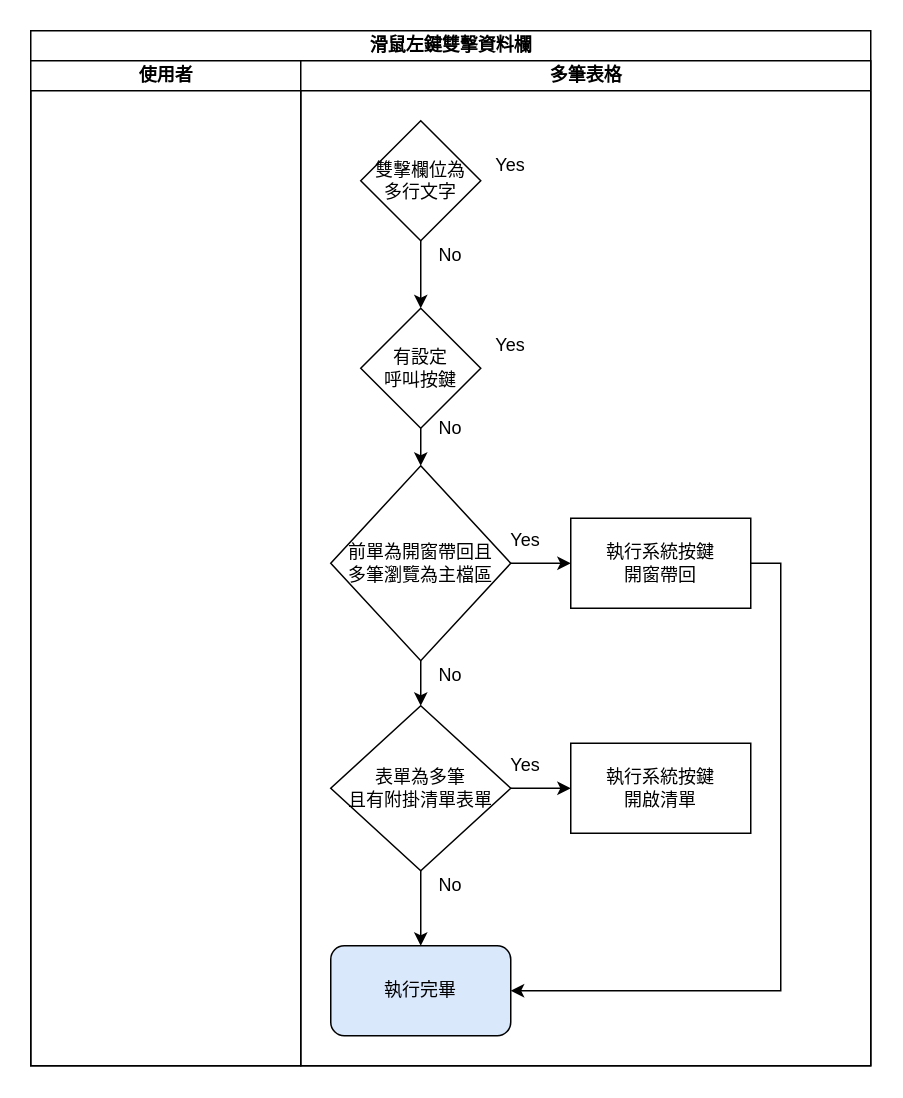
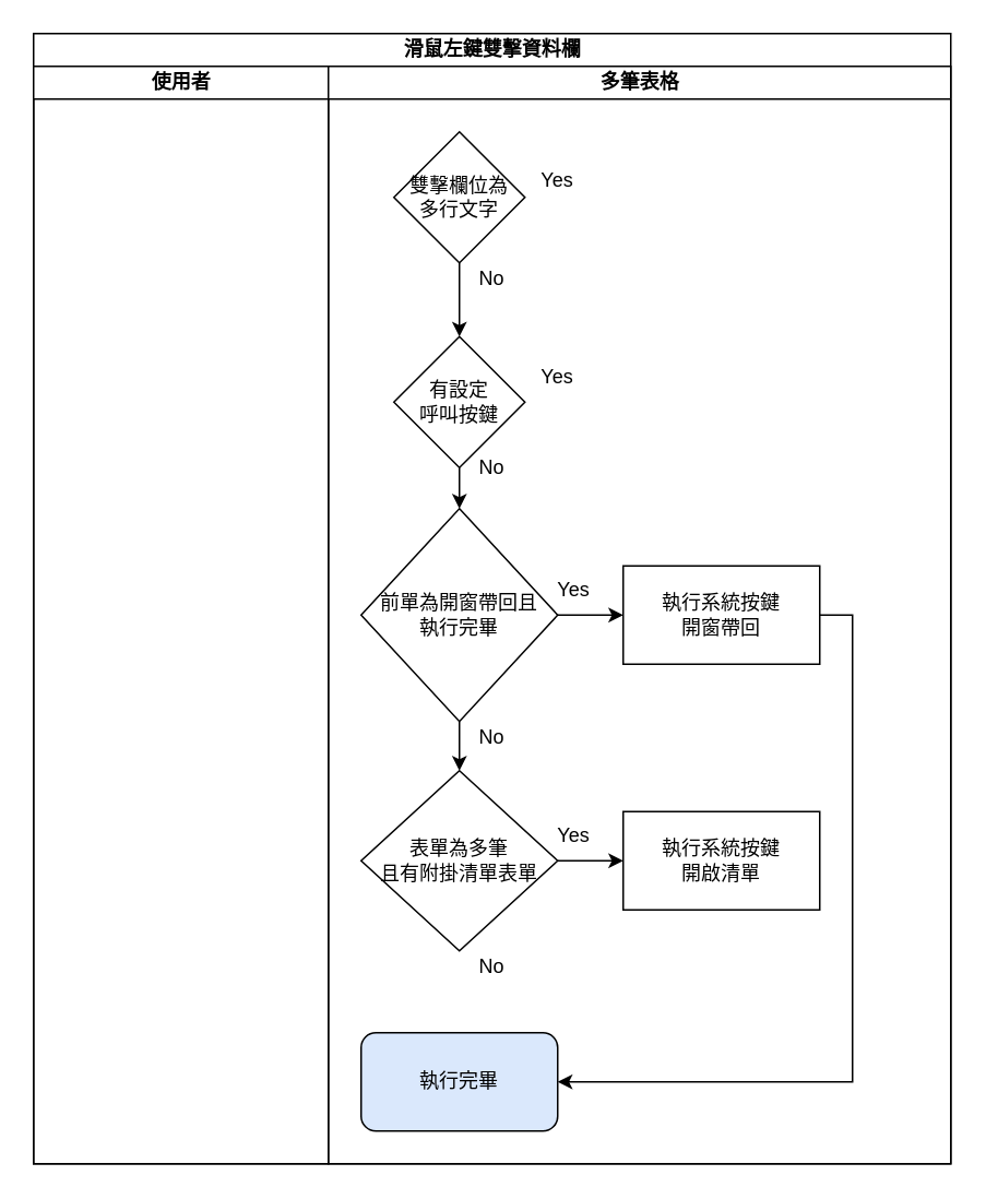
- <mxCell id="9" value="前單為開窗帶回且&lt;br&gt;多筆瀏覽為主檔區" style="rhombus;whiteSpace=wrap;html=1;" vertex="1" parent="4"><mxGeometry x="20" y="270" width="120" height="130" as="geometry" /></mxCell>
+ <mxCell id="9" value="前單為開窗帶回且&lt;br&gt;執行完畢" style="rhombus;whiteSpace=wrap;html=1;" vertex="1" parent="4"><mxGeometry x="20" y="270" width="120" height="130" as="geometry" /></mxCell>
- <mxCell id="12" style="edgeStyle=orthogonalEdgeStyle;rounded=0;orthogonalLoop=1;jettySize=auto;html=1;" edge="1" parent="4" source="13" target="14"><mxGeometry relative="1" as="geometry" /></mxCell>
